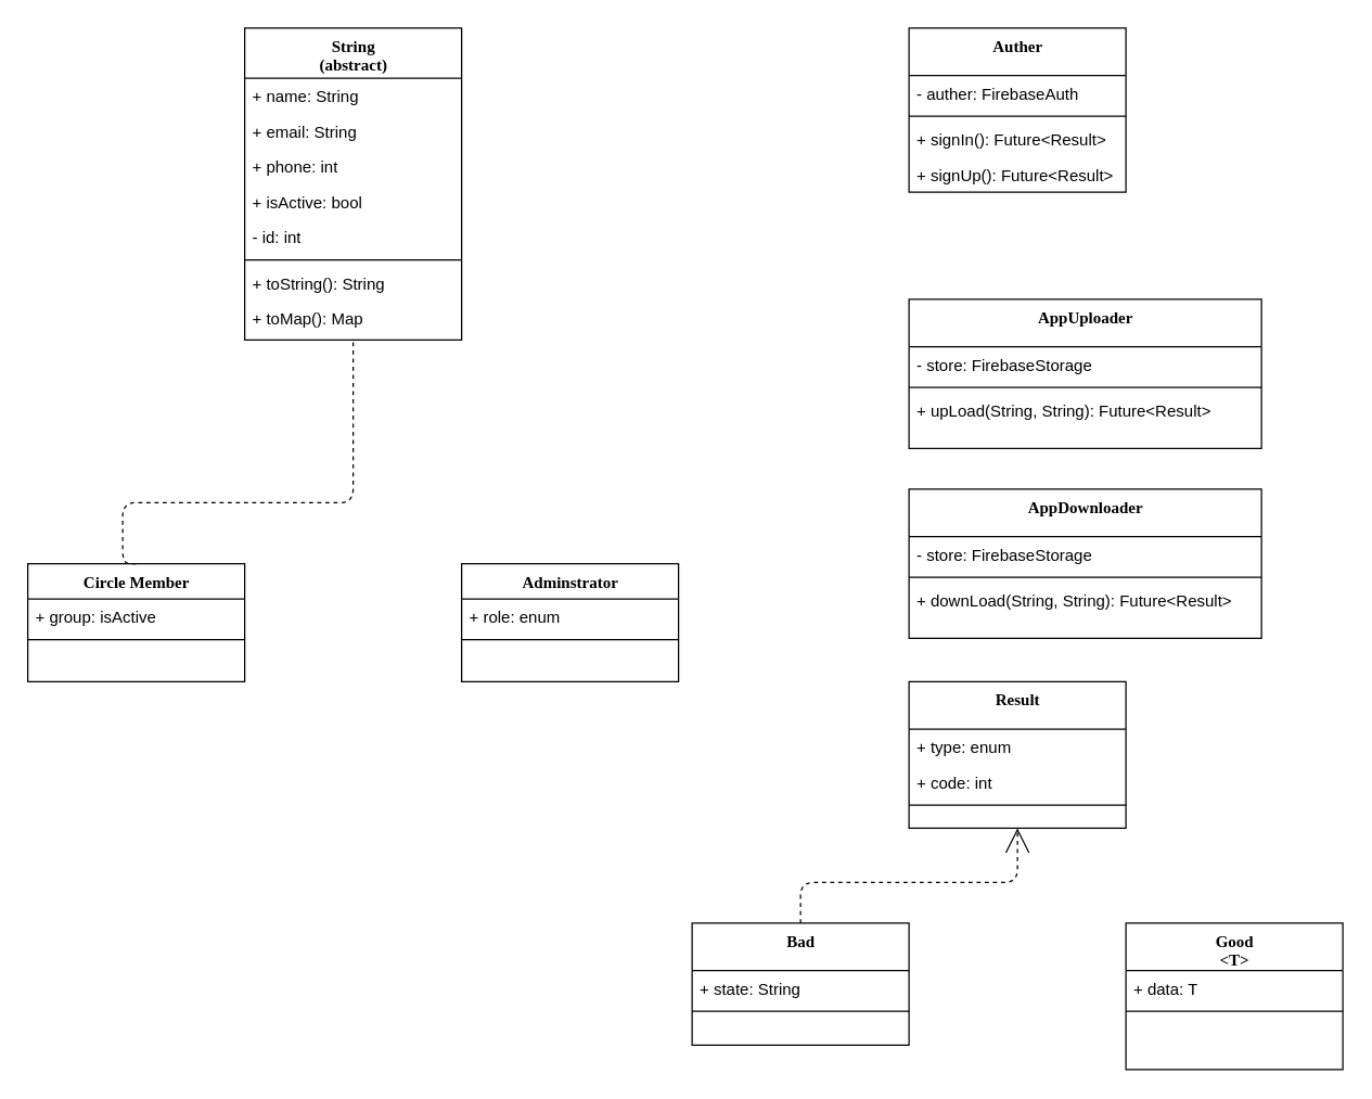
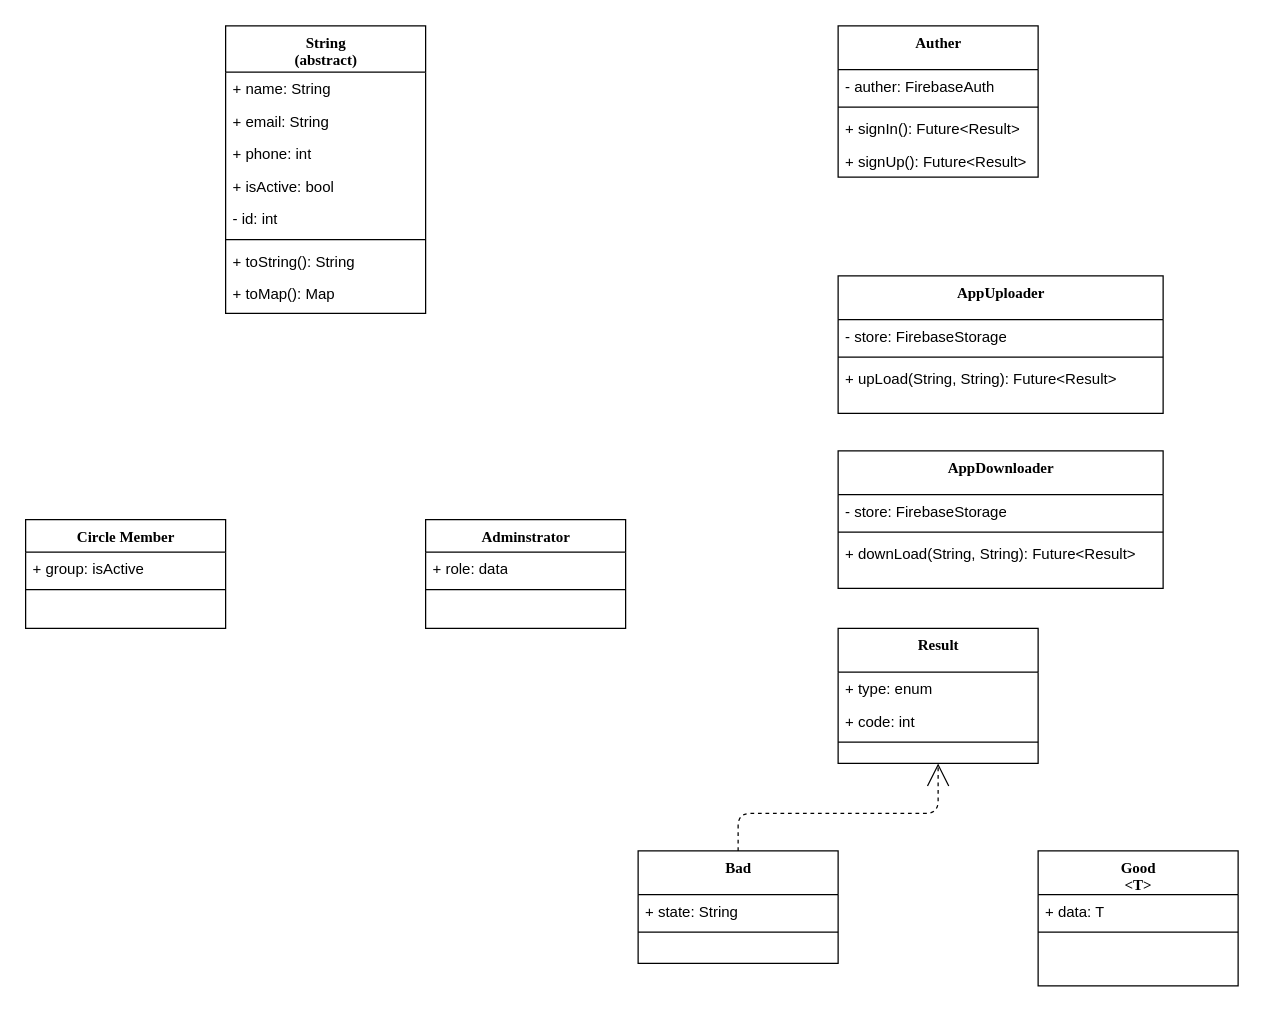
- <mxCell id="2" style="edgeStyle=orthogonalEdgeStyle;html=1;labelBackgroundColor=none;startFill=0;startSize=8;endArrow=open;endFill=0;endSize=16;fontFamily=Verdana;fontSize=12;dashed=1;exitX=0.5;exitY=0;exitDx=0;exitDy=0;" parent="1" source="3" target="16" edge="1"><mxGeometry relative="1" as="geometry"><Array as="points"><mxPoint x="90" y="415" /><mxPoint x="90" y="370" /><mxPoint x="260" y="370" /></Array><mxPoint x="0" y="520" as="sourcePoint" /><mxPoint x="240" y="300" as="targetPoint" /></mxGeometry></mxCell>
- <mxCell id="7" value="+ role: enum" style="text;html=1;strokeColor=none;fillColor=none;align=left;verticalAlign=top;spacingLeft=4;spacingRight=4;whiteSpace=wrap;overflow=hidden;rotatable=0;points=[[0,0.5],[1,0.5]];portConstraint=eastwest;" parent="6" vertex="1"><mxGeometry y="26" width="160" height="26" as="geometry" /></mxCell>
+ <mxCell id="7" value="+ role: data" style="text;html=1;strokeColor=none;fillColor=none;align=left;verticalAlign=top;spacingLeft=4;spacingRight=4;whiteSpace=wrap;overflow=hidden;rotatable=0;points=[[0,0.5],[1,0.5]];portConstraint=eastwest;" parent="6" vertex="1"><mxGeometry y="26" width="160" height="26" as="geometry" /></mxCell>
